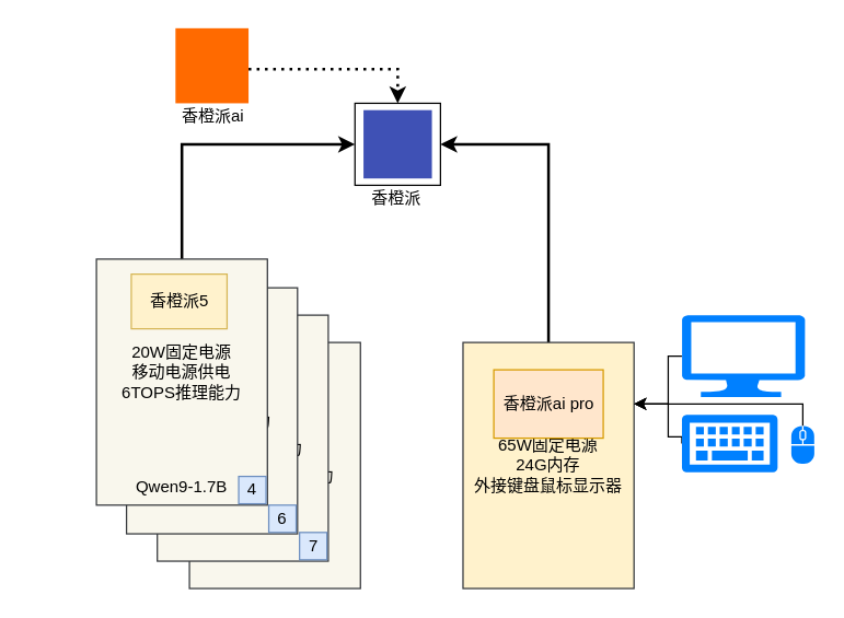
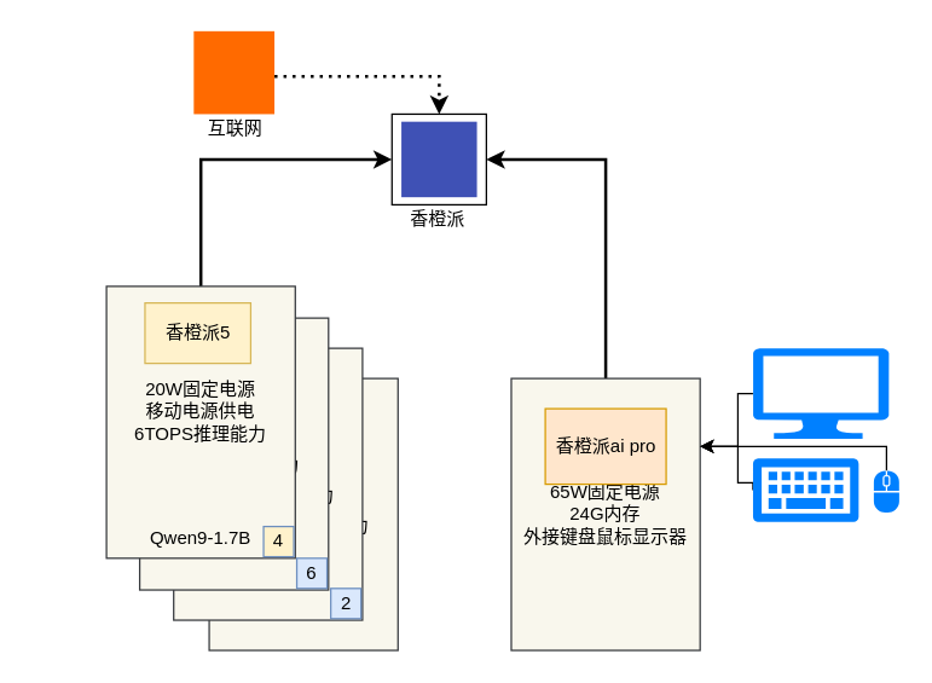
- <mxCell id="34" value="香橙派ai" style="text;html=1;align=center;verticalAlign=middle;resizable=0;points=[];autosize=1;strokeColor=none;fillColor=none;" vertex="1" parent="1"><mxGeometry x="124.5" y="70" width="60" height="30" as="geometry" /></mxCell>
+ <mxCell id="34" value="互联网" style="text;html=1;align=center;verticalAlign=middle;resizable=0;points=[];autosize=1;strokeColor=none;fillColor=none;" vertex="1" parent="1"><mxGeometry x="124.5" y="70" width="60" height="30" as="geometry" /></mxCell>
- <mxCell id="4" value="&lt;div&gt;65W固定电源&lt;/div&gt;&lt;div&gt;24G内存&lt;/div&gt;&lt;div&gt;外接键盘鼠标显示器&lt;/div&gt;" style="rounded=0;whiteSpace=wrap;html=1;fillColor=#fff2cc;strokeColor=#36393d;" vertex="1" parent="1"><mxGeometry x="338" y="250" width="125" height="180" as="geometry" /></mxCell>
+ <mxCell id="4" value="&lt;div&gt;65W固定电源&lt;/div&gt;&lt;div&gt;24G内存&lt;/div&gt;&lt;div&gt;外接键盘鼠标显示器&lt;/div&gt;" style="rounded=0;whiteSpace=wrap;html=1;fillColor=#f9f7ed;strokeColor=#36393d;" vertex="1" parent="1"><mxGeometry x="338" y="250" width="125" height="180" as="geometry" /></mxCell>
- <mxCell id="27" value="4" style="rounded=0;whiteSpace=wrap;html=1;fillColor=#dae8fc;strokeColor=#6c8ebf;" vertex="1" parent="1"><mxGeometry x="174" y="348" width="20" height="20" as="geometry" /></mxCell>
+ <mxCell id="27" value="4" style="rounded=0;whiteSpace=wrap;html=1;fillColor=#fff2cc;strokeColor=#6c8ebf;" vertex="1" parent="1"><mxGeometry x="174" y="348" width="20" height="20" as="geometry" /></mxCell>
- <mxCell id="25" value="7" style="rounded=0;whiteSpace=wrap;html=1;fillColor=#dae8fc;strokeColor=#6c8ebf;" vertex="1" parent="1"><mxGeometry x="218.5" y="389" width="20" height="20" as="geometry" /></mxCell>
+ <mxCell id="25" value="2" style="rounded=0;whiteSpace=wrap;html=1;fillColor=#dae8fc;strokeColor=#6c8ebf;" vertex="1" parent="1"><mxGeometry x="218.5" y="389" width="20" height="20" as="geometry" /></mxCell>
